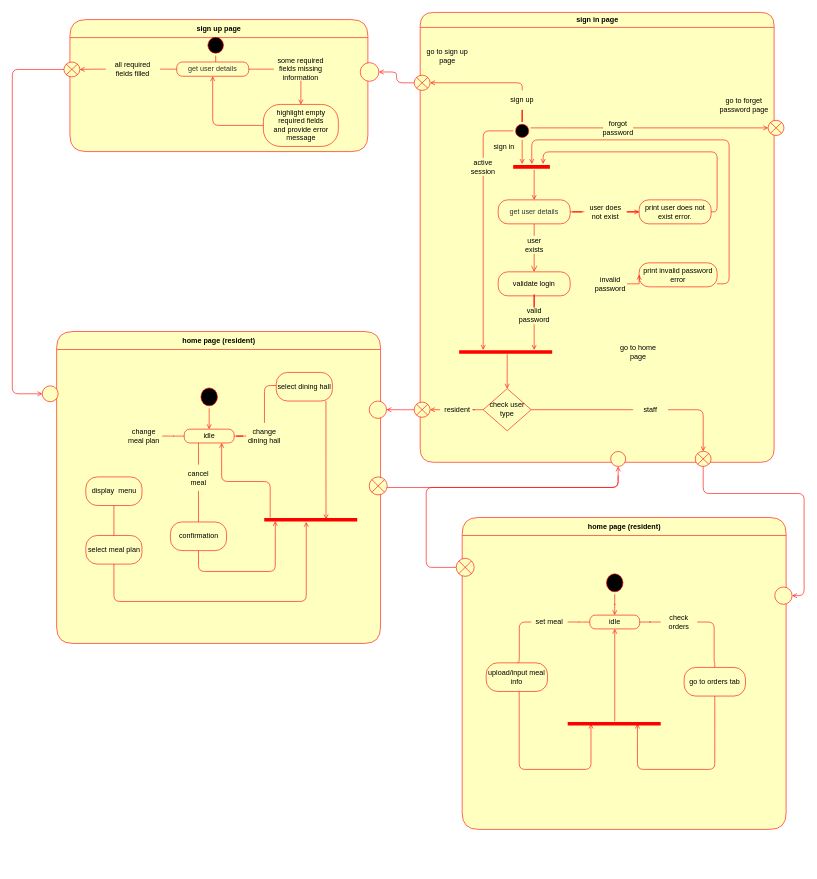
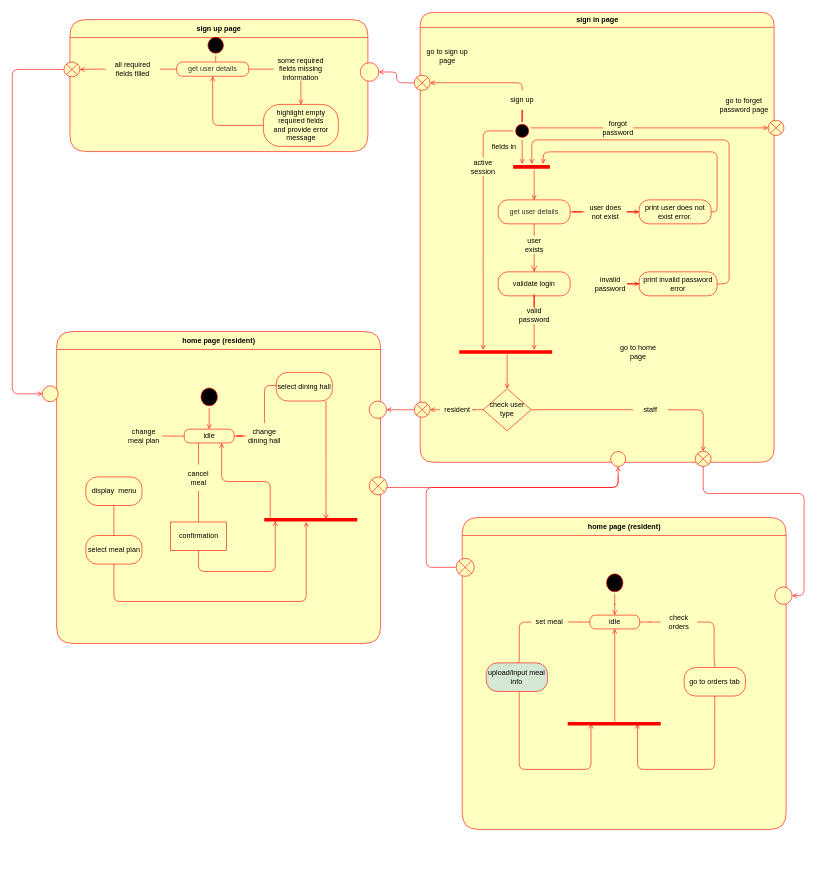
- <mxCell id="63" value="&lt;div&gt;sign in&lt;/div&gt;" style="text;html=1;strokeColor=none;fillColor=none;align=center;verticalAlign=middle;whiteSpace=wrap;rounded=0;" parent="26" vertex="1"><mxGeometry x="115" y="207.5" width="90" height="32.5" as="geometry" /></mxCell>
+ <mxCell id="63" value="&lt;div&gt;fields in&lt;/div&gt;" style="text;html=1;strokeColor=none;fillColor=none;align=center;verticalAlign=middle;whiteSpace=wrap;rounded=0;" parent="26" vertex="1"><mxGeometry x="115" y="207.5" width="90" height="32.5" as="geometry" /></mxCell>
- <mxCell id="34" value="print invalid password error" style="rounded=1;whiteSpace=wrap;html=1;arcSize=40;fontColor=#000000;fillColor=#ffffc0;strokeColor=#ff0000;" parent="26" vertex="1"><mxGeometry x="385" y="417.5" width="130" height="40" as="geometry" /></mxCell>
+ <mxCell id="34" value="print invalid password error" style="rounded=1;whiteSpace=wrap;html=1;arcSize=40;fontColor=#000000;fillColor=#ffffc0;strokeColor=#ff0000;" parent="26" vertex="1"><mxGeometry x="385" y="432.5" width="130" height="40" as="geometry" /></mxCell>
- <mxCell id="14" value="confirmation" style="rounded=1;whiteSpace=wrap;html=1;arcSize=40;fontColor=#000000;fillColor=#ffffc0;strokeColor=#ff0000;" parent="2" vertex="1"><mxGeometry x="189.664" y="317.501" width="93.64" height="47.719" as="geometry" /></mxCell>
+ <mxCell id="14" value="confirmation" style="whiteSpace=wrap;html=1;arcSize=40;fontColor=#000000;fillColor=#ffffc0;strokeColor=#ff0000;rounded=0;" parent="2" vertex="1"><mxGeometry x="189.664" y="317.501" width="93.64" height="47.719" as="geometry" /></mxCell>
- <mxCell id="105" value="upload/input meal info" style="rounded=1;whiteSpace=wrap;html=1;arcSize=40;fontColor=#000000;fillColor=#ffffc0;strokeColor=#ff0000;" parent="97" vertex="1"><mxGeometry x="40" y="242.35" width="102.29" height="47.72" as="geometry" /></mxCell>
+ <mxCell id="105" value="upload/input meal info" style="rounded=1;whiteSpace=wrap;html=1;arcSize=40;fontColor=#000000;fillColor=#d5e8d4;strokeColor=#ff0000;" parent="97" vertex="1"><mxGeometry x="40" y="242.35" width="102.29" height="47.72" as="geometry" /></mxCell>
